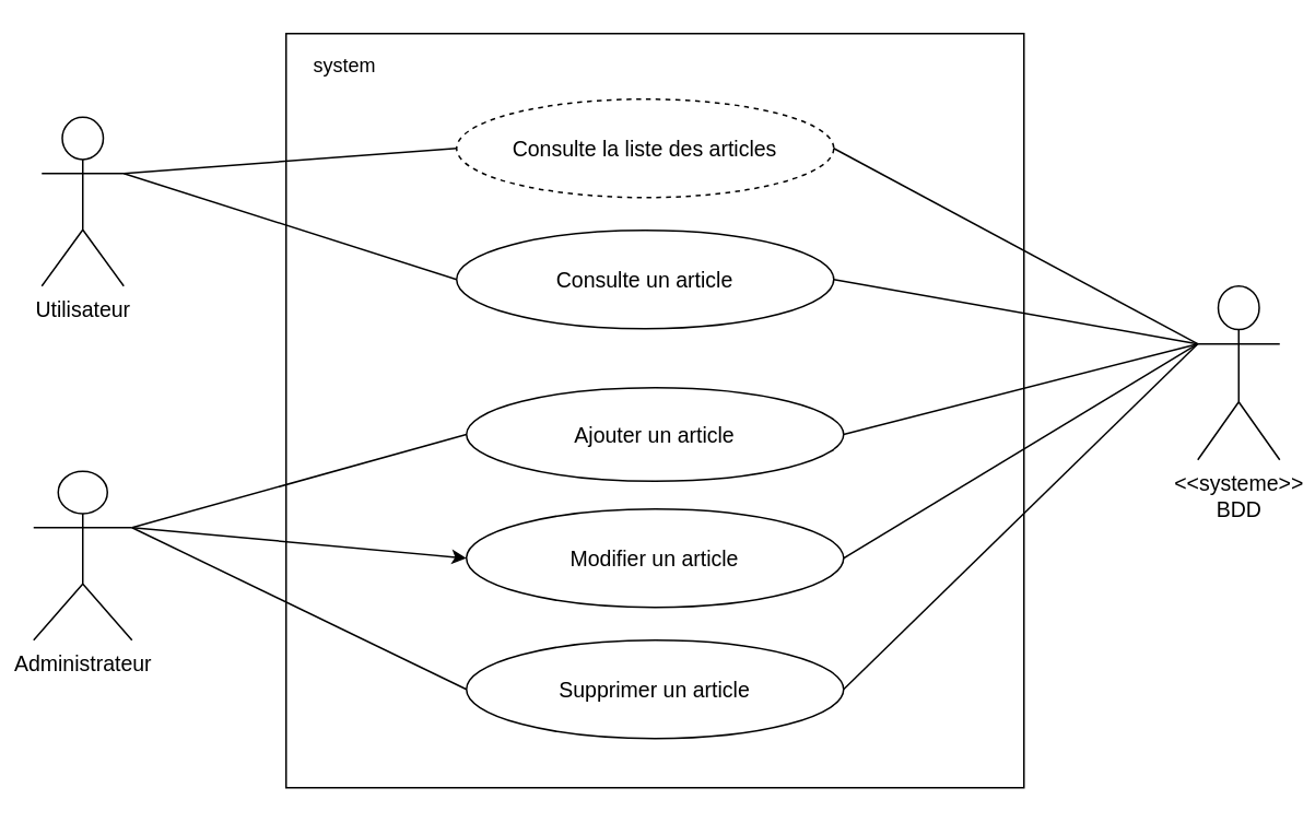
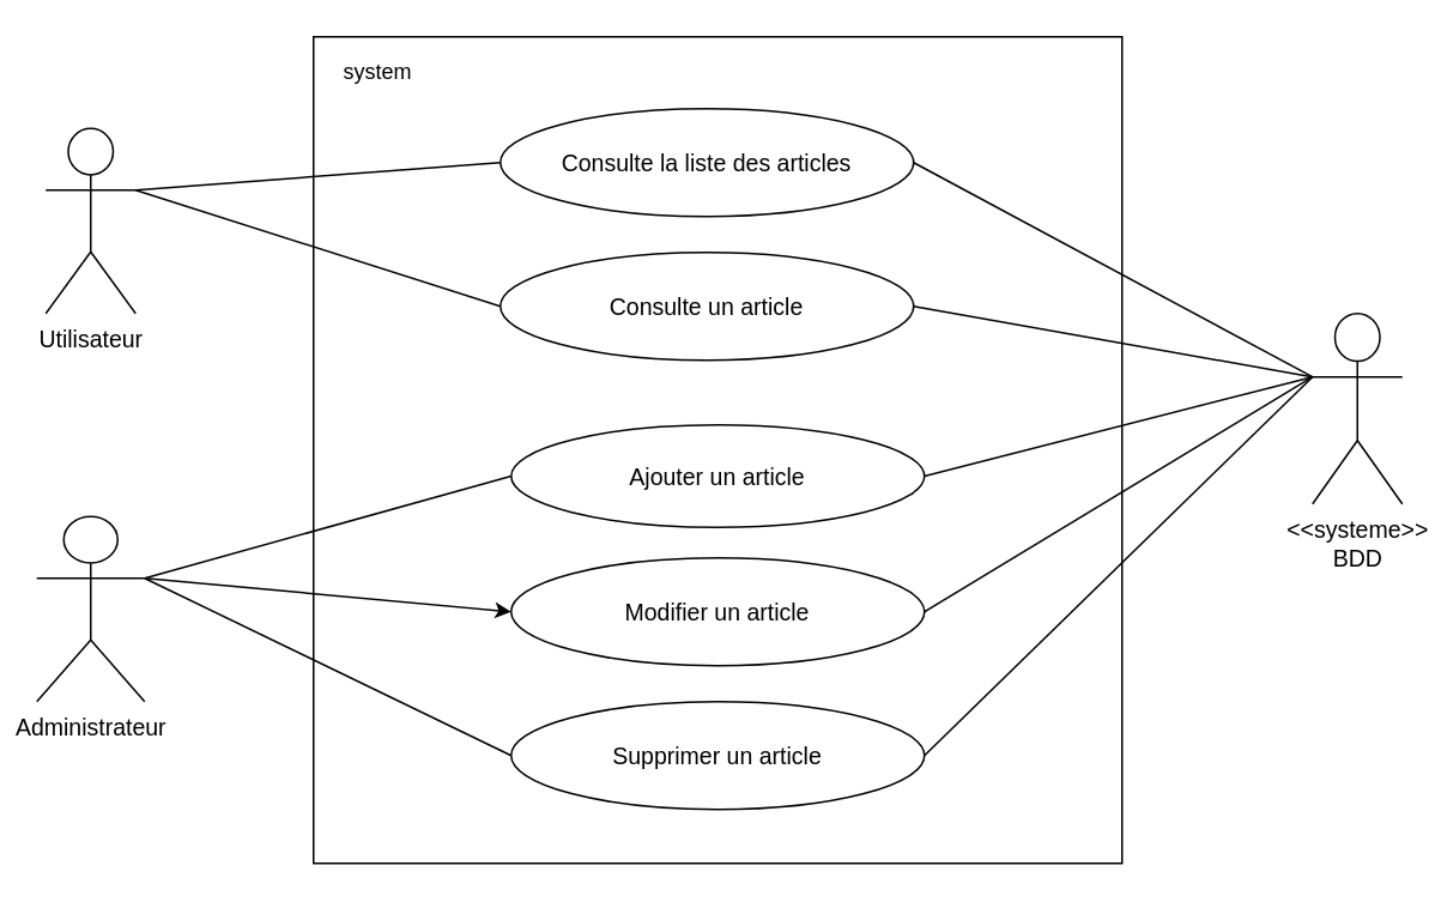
- <mxCell id="7" value="Consulte la liste des articles" style="ellipse;whiteSpace=wrap;html=1;fontSize=13;dashed=1;" parent="1" vertex="1"><mxGeometry x="278" y="60" width="230" height="60" as="geometry" /></mxCell>
+ <mxCell id="7" value="Consulte la liste des articles" style="ellipse;whiteSpace=wrap;html=1;fontSize=13;" parent="1" vertex="1"><mxGeometry x="278" y="60" width="230" height="60" as="geometry" /></mxCell>
